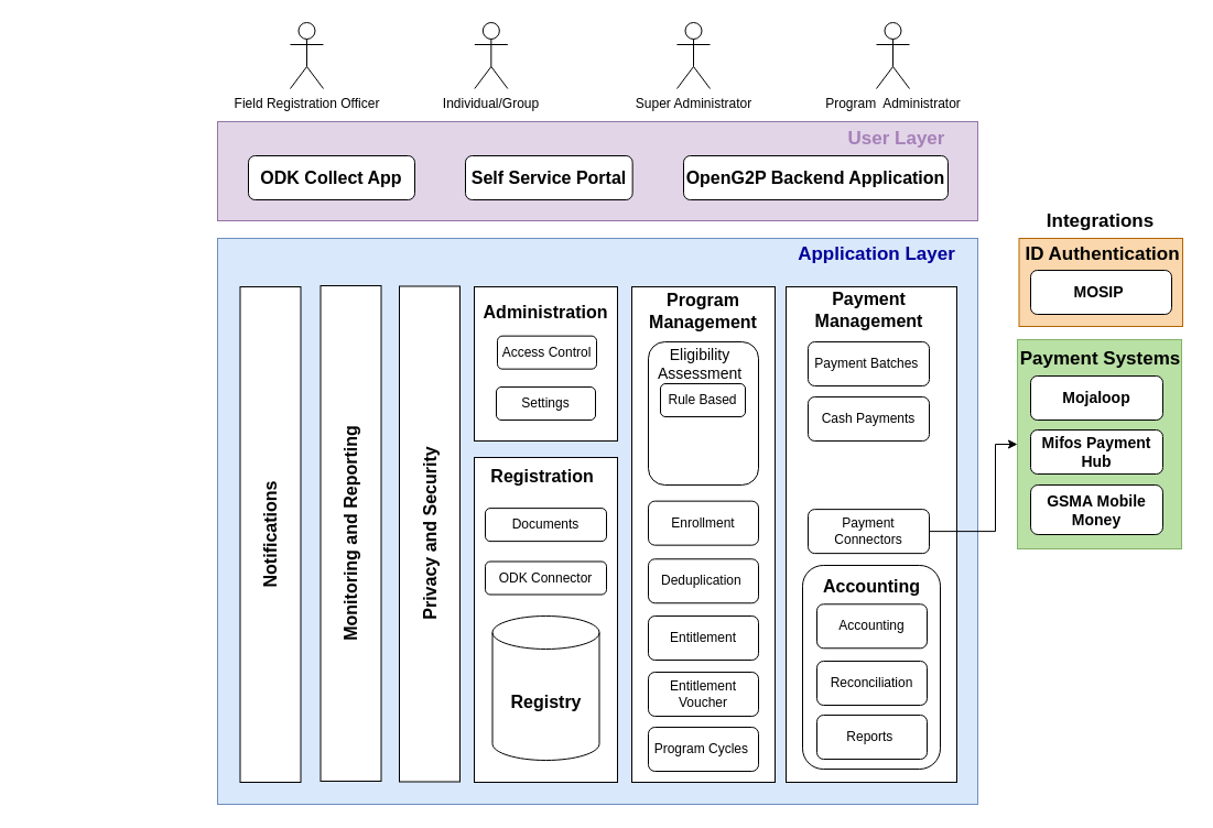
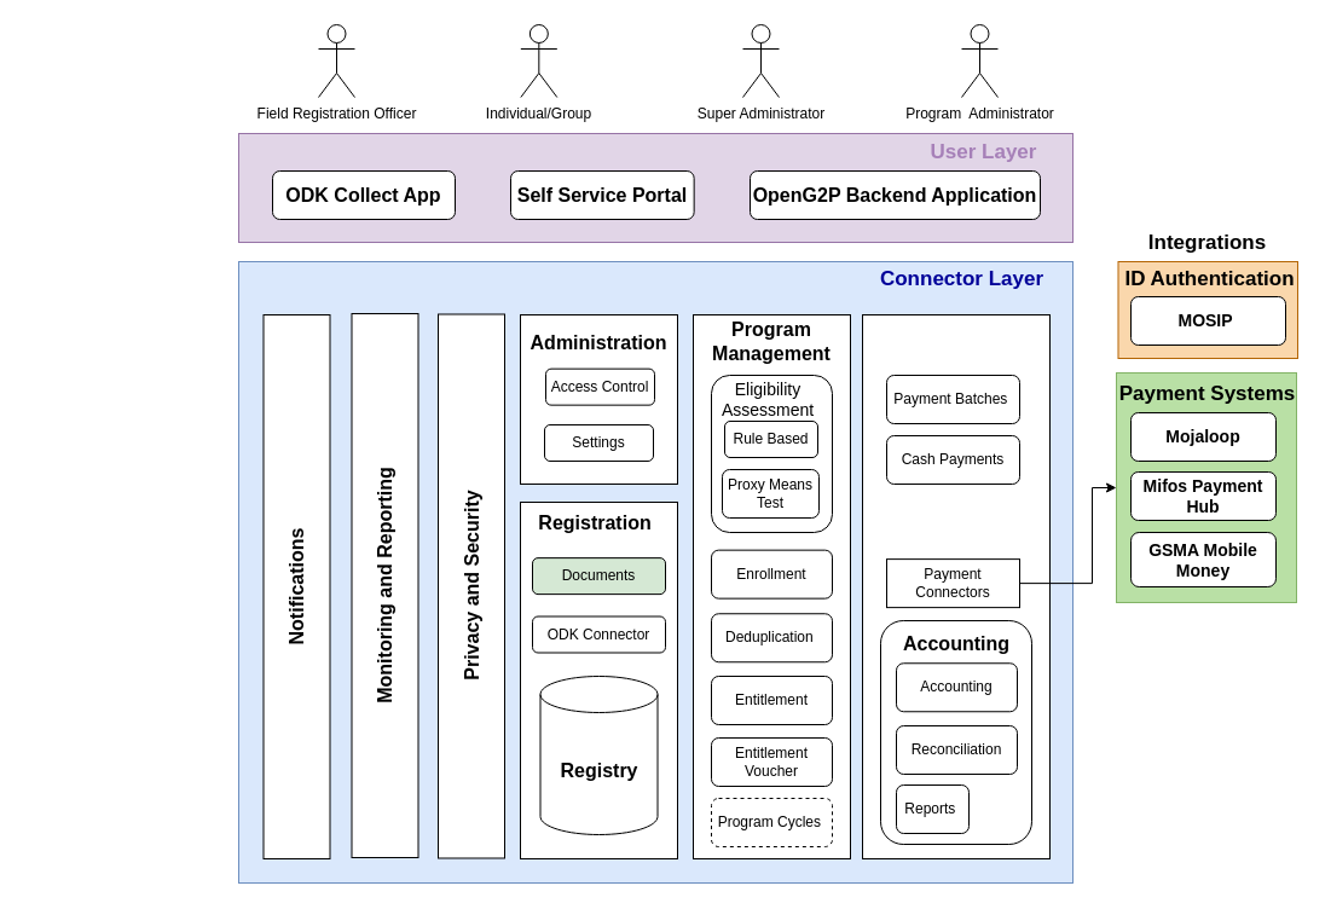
- <mxCell id="42" value="&lt;b&gt;&lt;font color=&quot;#000099&quot; style=&quot;font-size: 17px;&quot;&gt;Application Layer&lt;/font&gt;&lt;/b&gt;" style="text;html=1;align=center;verticalAlign=middle;whiteSpace=wrap;rounded=0;fontColor=#66FFB3;" parent="1" vertex="1"><mxGeometry x="723" y="216" width="145" height="30" as="geometry" /></mxCell>
+ <mxCell id="42" value="&lt;b&gt;&lt;font color=&quot;#000099&quot; style=&quot;font-size: 17px;&quot;&gt;Connector Layer&lt;/font&gt;&lt;/b&gt;" style="text;html=1;align=center;verticalAlign=middle;whiteSpace=wrap;rounded=0;fontColor=#66FFB3;" parent="1" vertex="1"><mxGeometry x="723" y="216" width="145" height="30" as="geometry" /></mxCell>
- <mxCell id="41" value="Payment Management" style="text;html=1;strokeColor=none;fillColor=none;align=center;verticalAlign=middle;whiteSpace=wrap;rounded=0;fontSize=16;fontStyle=1" parent="1" vertex="1"><mxGeometry x="738.5" y="266" width="99" height="30" as="geometry" /></mxCell>
+ <mxCell id="47" value="Proxy Means Test" style="rounded=1;whiteSpace=wrap;html=1;" parent="1" vertex="1"><mxGeometry x="597" y="388" width="80" height="40" as="geometry" /></mxCell>
- <mxCell id="51" value="Documents" style="rounded=1;whiteSpace=wrap;html=1;" parent="1" vertex="1"><mxGeometry x="440" y="461.11" width="110" height="30" as="geometry" /></mxCell>
+ <mxCell id="51" value="Documents" style="rounded=1;whiteSpace=wrap;html=1;fillColor=#d5e8d4;" parent="1" vertex="1"><mxGeometry x="440" y="461.11" width="110" height="30" as="geometry" /></mxCell>
- <mxCell id="55" value="Payment Connectors" style="rounded=1;whiteSpace=wrap;html=1;" vertex="1" parent="1"><mxGeometry x="733" y="462.11" width="110" height="40" as="geometry" /></mxCell>
+ <mxCell id="55" value="Payment Connectors" style="whiteSpace=wrap;html=1;rounded=0;" vertex="1" parent="1"><mxGeometry x="733" y="462.11" width="110" height="40" as="geometry" /></mxCell>
- <mxCell id="29" value="Reports&amp;nbsp;" style="rounded=1;whiteSpace=wrap;html=1;" parent="1" vertex="1"><mxGeometry x="741" y="649" width="100" height="40" as="geometry" /></mxCell>
+ <mxCell id="29" value="Reports&amp;nbsp;" style="rounded=1;whiteSpace=wrap;html=1;" parent="1" vertex="1"><mxGeometry x="741" y="649" width="60" height="40" as="geometry" /></mxCell>
- <mxCell id="22" value="Program Cycles&amp;nbsp;" style="rounded=1;whiteSpace=wrap;html=1;" parent="1" vertex="1"><mxGeometry x="588" y="660" width="100" height="40" as="geometry" /></mxCell>
+ <mxCell id="22" value="Program Cycles&amp;nbsp;" style="rounded=1;whiteSpace=wrap;html=1;dashed=1;" parent="1" vertex="1"><mxGeometry x="588" y="660" width="100" height="40" as="geometry" /></mxCell>
